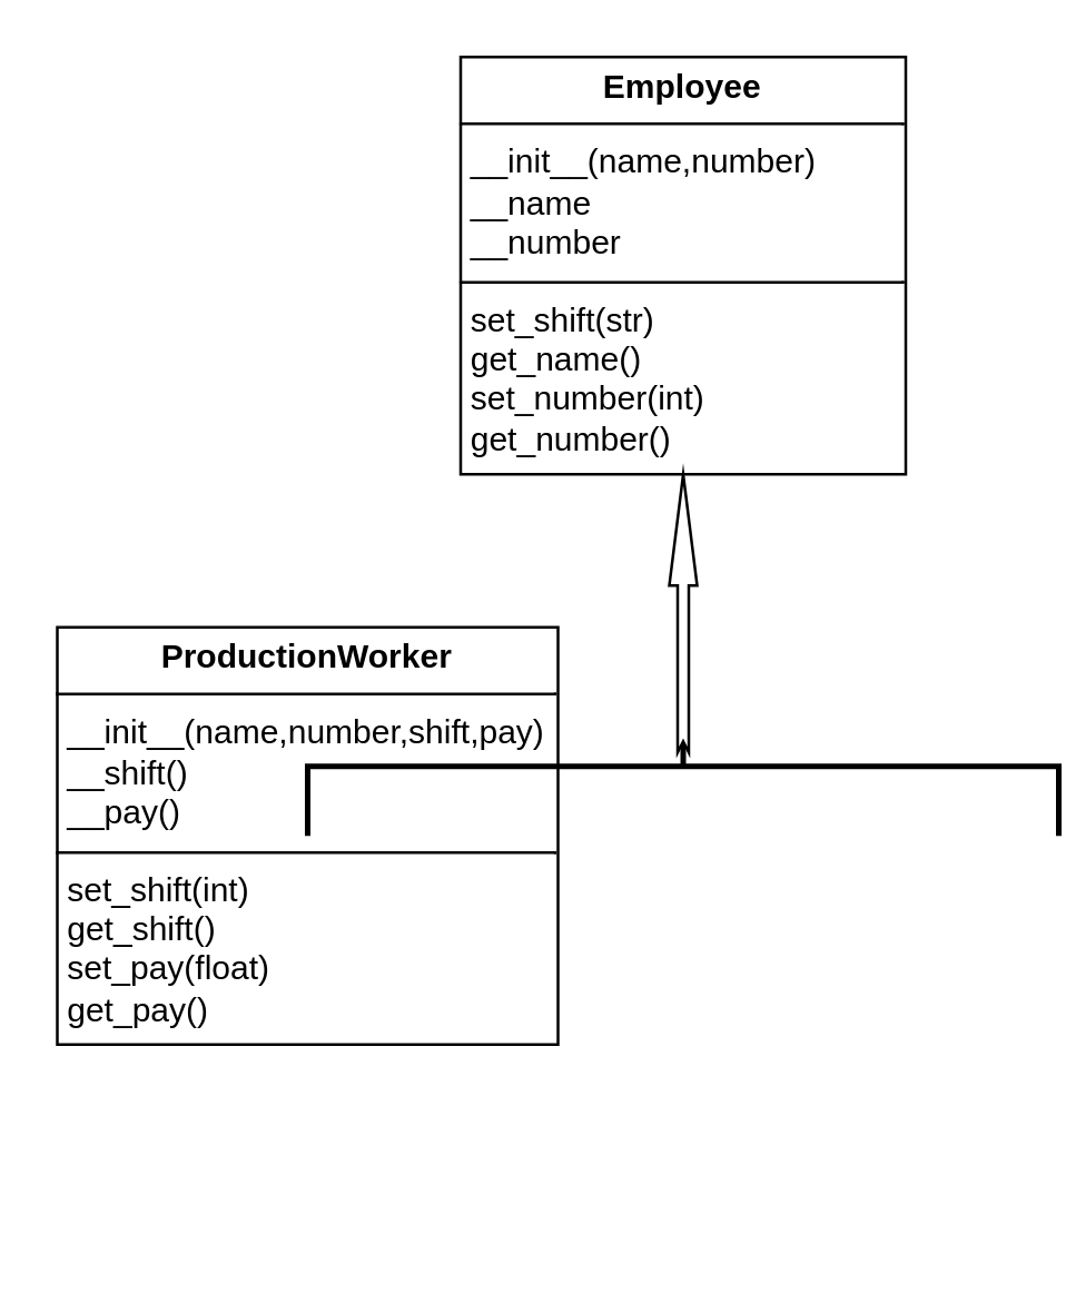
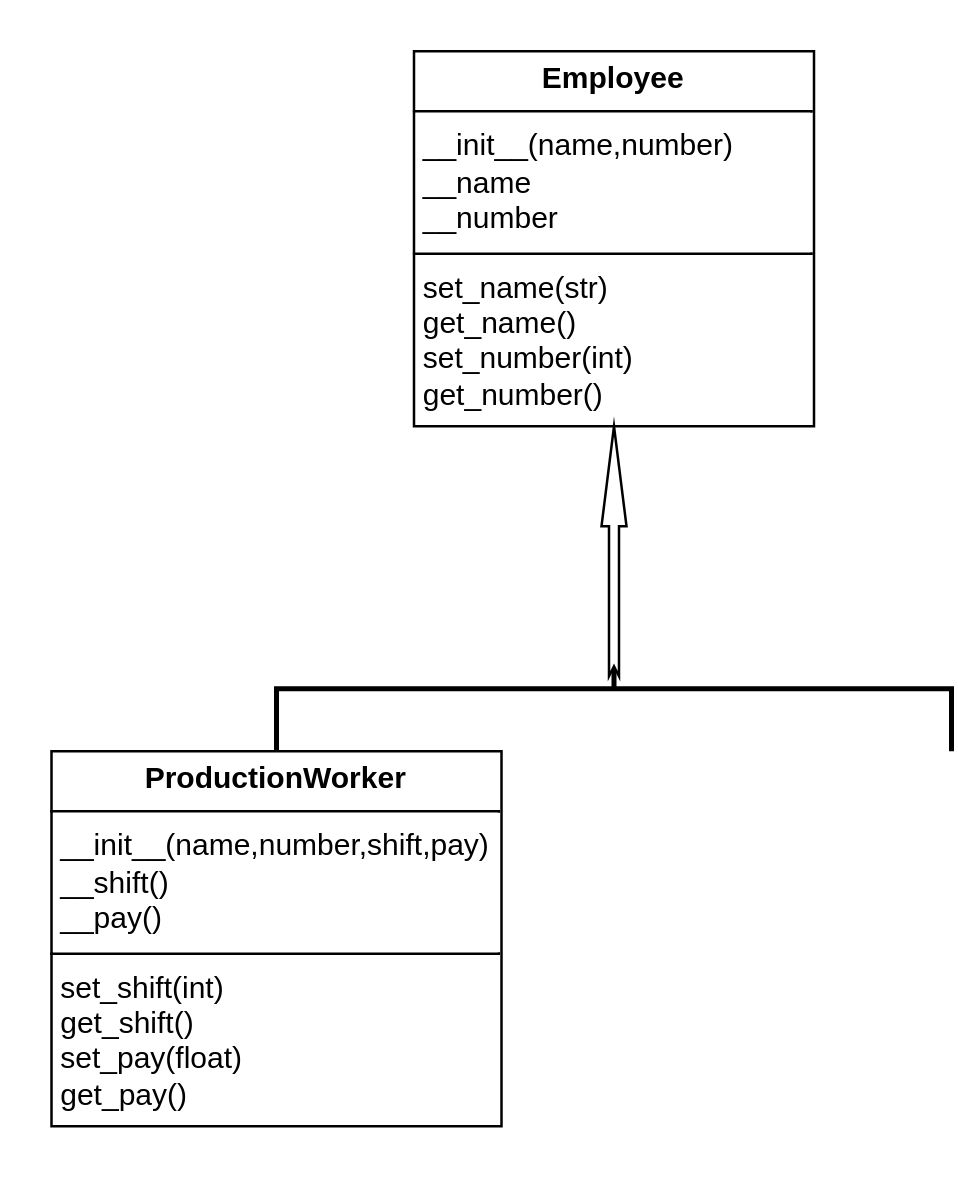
- <mxCell id="3" value="&lt;p style=&quot;margin:0px;margin-top:4px;text-align:center;&quot;&gt;&lt;b&gt;Employee&lt;/b&gt;&lt;/p&gt;&lt;hr size=&quot;1&quot; style=&quot;border-style:solid;&quot;&gt;&lt;p style=&quot;margin:0px;margin-left:4px;&quot;&gt;__init__(name,number)&lt;/p&gt;&lt;p style=&quot;margin:0px;margin-left:4px;&quot;&gt;__name&lt;/p&gt;&lt;p style=&quot;margin:0px;margin-left:4px;&quot;&gt;__number&lt;/p&gt;&lt;hr size=&quot;1&quot; style=&quot;border-style:solid;&quot;&gt;&lt;p style=&quot;margin:0px;margin-left:4px;&quot;&gt;set_shift(str)&lt;/p&gt;&lt;p style=&quot;margin:0px;margin-left:4px;&quot;&gt;get_name()&lt;/p&gt;&lt;p style=&quot;margin:0px;margin-left:4px;&quot;&gt;set_number(int)&lt;/p&gt;&lt;p style=&quot;margin:0px;margin-left:4px;&quot;&gt;get_number()&lt;/p&gt;" style="verticalAlign=top;align=left;overflow=fill;html=1;whiteSpace=wrap;" vertex="1" parent="1"><mxGeometry x="165" y="20" width="160" height="150" as="geometry" /></mxCell>
+ <mxCell id="3" value="&lt;p style=&quot;margin:0px;margin-top:4px;text-align:center;&quot;&gt;&lt;b&gt;Employee&lt;/b&gt;&lt;/p&gt;&lt;hr size=&quot;1&quot; style=&quot;border-style:solid;&quot;&gt;&lt;p style=&quot;margin:0px;margin-left:4px;&quot;&gt;__init__(name,number)&lt;/p&gt;&lt;p style=&quot;margin:0px;margin-left:4px;&quot;&gt;__name&lt;/p&gt;&lt;p style=&quot;margin:0px;margin-left:4px;&quot;&gt;__number&lt;/p&gt;&lt;hr size=&quot;1&quot; style=&quot;border-style:solid;&quot;&gt;&lt;p style=&quot;margin:0px;margin-left:4px;&quot;&gt;set_name(str)&lt;/p&gt;&lt;p style=&quot;margin:0px;margin-left:4px;&quot;&gt;get_name()&lt;/p&gt;&lt;p style=&quot;margin:0px;margin-left:4px;&quot;&gt;set_number(int)&lt;/p&gt;&lt;p style=&quot;margin:0px;margin-left:4px;&quot;&gt;get_number()&lt;/p&gt;" style="verticalAlign=top;align=left;overflow=fill;html=1;whiteSpace=wrap;" vertex="1" parent="1"><mxGeometry x="165" y="20" width="160" height="150" as="geometry" /></mxCell>
- <mxCell id="2" value="&lt;p style=&quot;margin:0px;margin-top:4px;text-align:center;&quot;&gt;&lt;b&gt;ProductionWorker&lt;/b&gt;&lt;/p&gt;&lt;hr size=&quot;1&quot; style=&quot;border-style:solid;&quot;&gt;&lt;p style=&quot;margin:0px;margin-left:4px;&quot;&gt;__init__(name,number,shift,pay)&lt;/p&gt;&lt;p style=&quot;margin:0px;margin-left:4px;&quot;&gt;__shift()&lt;/p&gt;&lt;p style=&quot;margin:0px;margin-left:4px;&quot;&gt;__pay()&lt;/p&gt;&lt;hr size=&quot;1&quot; style=&quot;border-style:solid;&quot;&gt;&lt;p style=&quot;margin:0px;margin-left:4px;&quot;&gt;set_shift(int)&lt;/p&gt;&lt;p style=&quot;margin:0px;margin-left:4px;&quot;&gt;get_shift()&lt;/p&gt;&lt;p style=&quot;margin:0px;margin-left:4px;&quot;&gt;set_pay(float)&lt;/p&gt;&lt;p style=&quot;margin:0px;margin-left:4px;&quot;&gt;get_pay()&lt;/p&gt;" style="verticalAlign=top;align=left;overflow=fill;html=1;whiteSpace=wrap;" vertex="1" parent="1"><mxGeometry x="20" y="225" width="180" height="150" as="geometry" /></mxCell>
+ <mxCell id="2" value="&lt;p style=&quot;margin:0px;margin-top:4px;text-align:center;&quot;&gt;&lt;b&gt;ProductionWorker&lt;/b&gt;&lt;/p&gt;&lt;hr size=&quot;1&quot; style=&quot;border-style:solid;&quot;&gt;&lt;p style=&quot;margin:0px;margin-left:4px;&quot;&gt;__init__(name,number,shift,pay)&lt;/p&gt;&lt;p style=&quot;margin:0px;margin-left:4px;&quot;&gt;__shift()&lt;/p&gt;&lt;p style=&quot;margin:0px;margin-left:4px;&quot;&gt;__pay()&lt;/p&gt;&lt;hr size=&quot;1&quot; style=&quot;border-style:solid;&quot;&gt;&lt;p style=&quot;margin:0px;margin-left:4px;&quot;&gt;set_shift(int)&lt;/p&gt;&lt;p style=&quot;margin:0px;margin-left:4px;&quot;&gt;get_shift()&lt;/p&gt;&lt;p style=&quot;margin:0px;margin-left:4px;&quot;&gt;set_pay(float)&lt;/p&gt;&lt;p style=&quot;margin:0px;margin-left:4px;&quot;&gt;get_pay()&lt;/p&gt;" style="verticalAlign=top;align=left;overflow=fill;html=1;whiteSpace=wrap;" vertex="1" parent="1"><mxGeometry x="20" y="300" width="180" height="150" as="geometry" /></mxCell>
